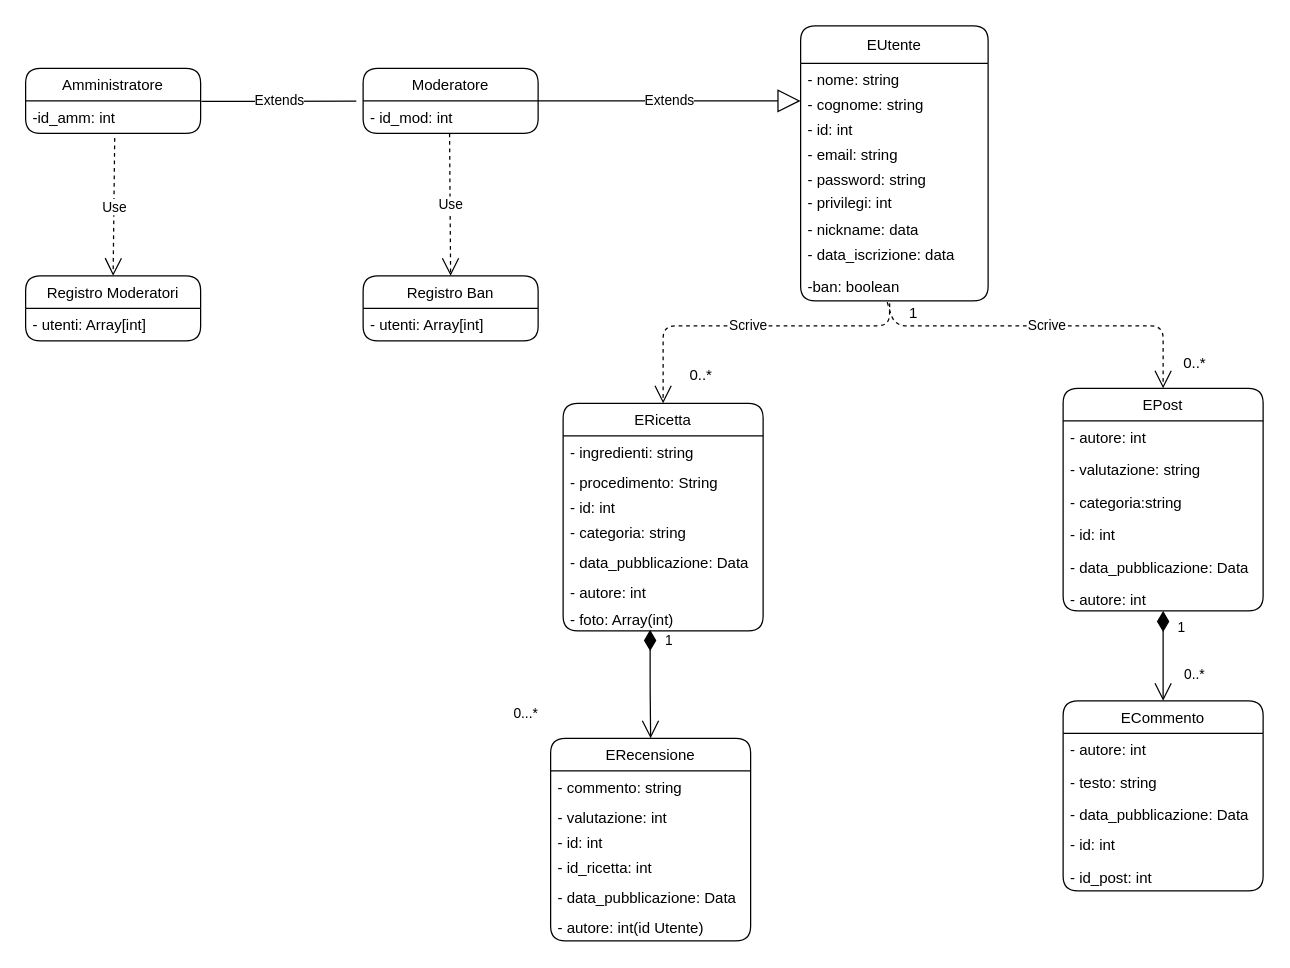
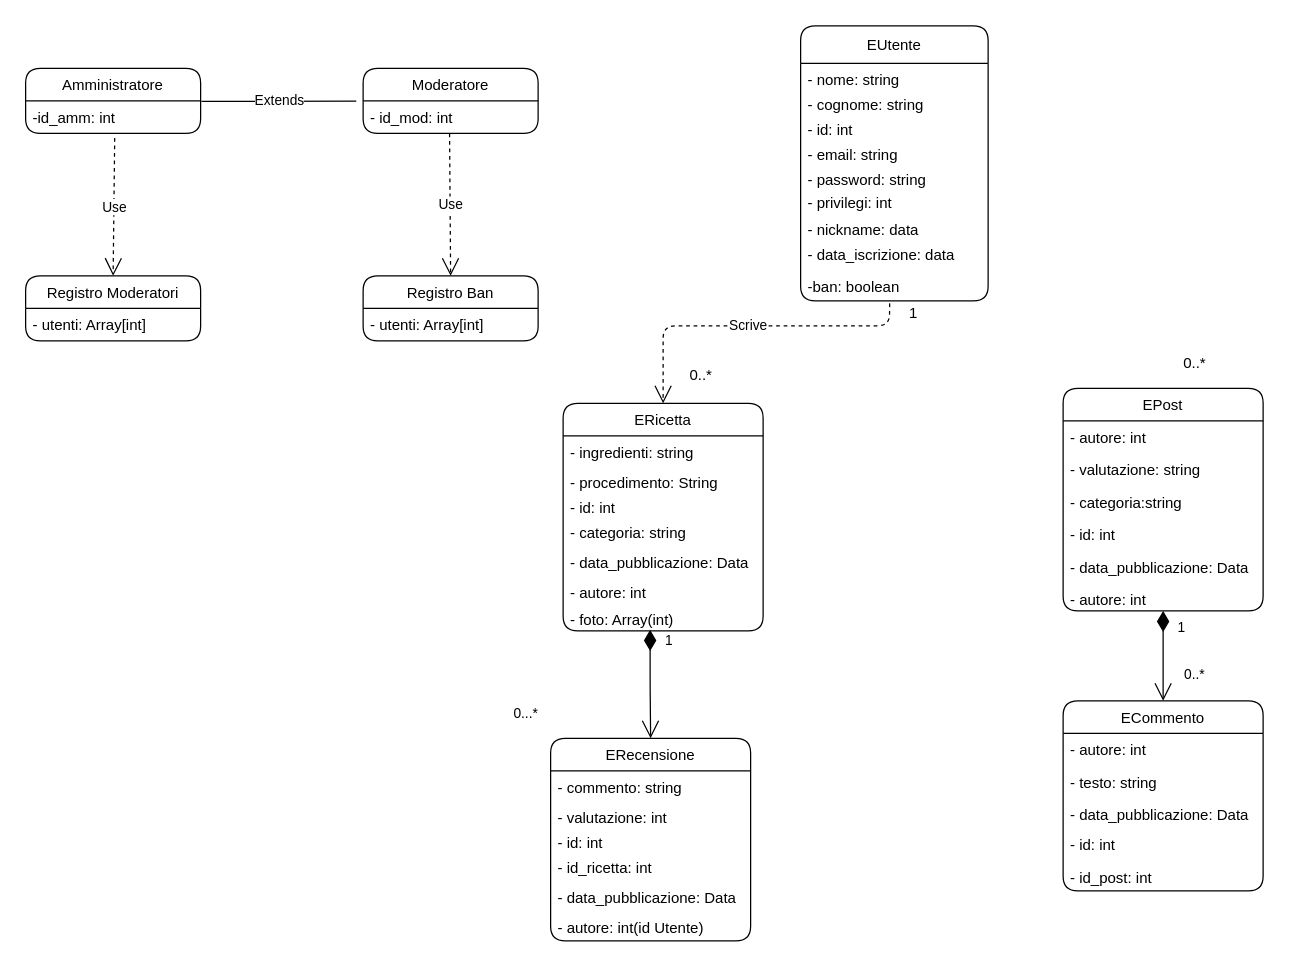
- <mxCell id="52" value="Extends" style="endArrow=block;endSize=16;endFill=0;html=1;entryX=0;entryY=0.5;entryDx=0;entryDy=0;exitX=1;exitY=0.5;exitDx=0;exitDy=0;" parent="1" source="48" target="12" edge="1"><mxGeometry width="160" relative="1" as="geometry"><mxPoint x="440" y="115.29" as="sourcePoint" /><mxPoint x="600" y="115.29" as="targetPoint" /></mxGeometry></mxCell>
- <mxCell id="60" value="Scrive" style="endArrow=open;endSize=12;dashed=1;html=1;exitX=0.462;exitY=1.042;exitDx=0;exitDy=0;exitPerimeter=0;entryX=0.5;entryY=0;entryDx=0;entryDy=0;" parent="1" source="19" target="22" edge="1"><mxGeometry width="160" relative="1" as="geometry"><mxPoint x="730" y="270" as="sourcePoint" /><mxPoint x="890" y="270" as="targetPoint" /><Array as="points"><mxPoint x="715" y="260" /><mxPoint x="930" y="260" /></Array></mxGeometry></mxCell>
